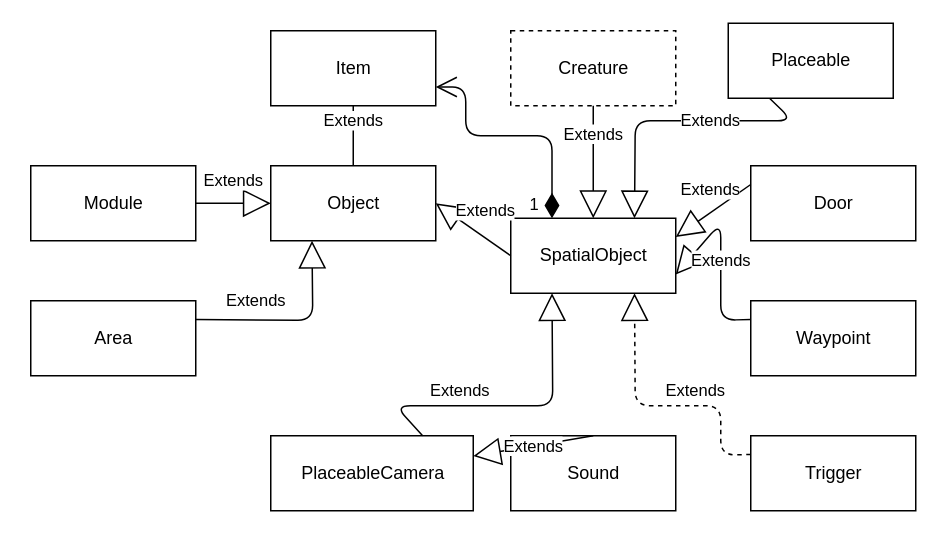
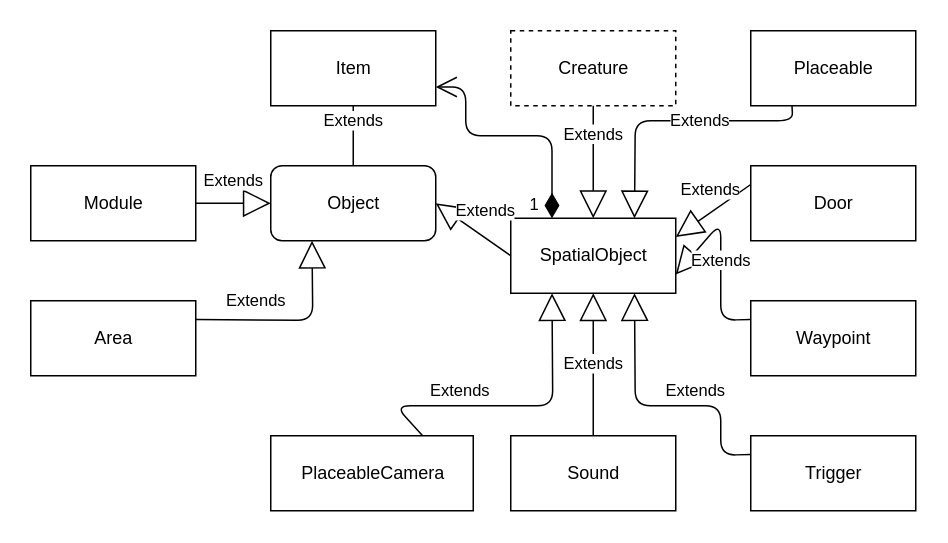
- <mxCell id="7" value="Placeable" style="html=1;" vertex="1" parent="1"><mxGeometry x="485" y="15" width="110" height="50" as="geometry" /></mxCell>
+ <mxCell id="7" value="Placeable" style="html=1;" vertex="1" parent="1"><mxGeometry x="500" y="20" width="110" height="50" as="geometry" /></mxCell>
- <mxCell id="2" value="Object" style="html=1;" vertex="1" parent="1"><mxGeometry x="180" y="110" width="110" height="50" as="geometry" /></mxCell>
+ <mxCell id="2" value="Object" style="html=1;rounded=1;" vertex="1" parent="1"><mxGeometry x="180" y="110" width="110" height="50" as="geometry" /></mxCell>
- <mxCell id="23" value="Extends" style="endArrow=block;endSize=16;endFill=0;html=1;exitX=0;exitY=0.25;exitDx=0;exitDy=0;entryX=0.75;entryY=1;entryDx=0;entryDy=0;dashed=1;" edge="1" parent="1" source="10" target="3"><mxGeometry x="-0.245" y="-10" width="160" relative="1" as="geometry"><mxPoint x="330" y="260" as="sourcePoint" /><mxPoint x="490" y="260" as="targetPoint" /><Array as="points"><mxPoint x="480" y="303" /><mxPoint x="480" y="270" /><mxPoint x="423" y="270" /></Array><mxPoint as="offset" /></mxGeometry></mxCell>
+ <mxCell id="23" value="Extends" style="endArrow=block;endSize=16;endFill=0;html=1;exitX=0;exitY=0.25;exitDx=0;exitDy=0;entryX=0.75;entryY=1;entryDx=0;entryDy=0;" edge="1" parent="1" source="10" target="3"><mxGeometry x="-0.245" y="-10" width="160" relative="1" as="geometry"><mxPoint x="330" y="260" as="sourcePoint" /><mxPoint x="490" y="260" as="targetPoint" /><Array as="points"><mxPoint x="480" y="303" /><mxPoint x="480" y="270" /><mxPoint x="423" y="270" /></Array><mxPoint as="offset" /></mxGeometry></mxCell>
- <mxCell id="24" value="Extends" style="endArrow=block;endSize=16;endFill=0;html=1;exitX=0.5;exitY=0;exitDx=0;exitDy=0;" edge="1" parent="1" source="11" target="12"><mxGeometry width="160" relative="1" as="geometry"><mxPoint x="340" y="250" as="sourcePoint" /><mxPoint x="500" y="250" as="targetPoint" /></mxGeometry></mxCell>
+ <mxCell id="24" value="Extends" style="endArrow=block;endSize=16;endFill=0;html=1;exitX=0.5;exitY=0;exitDx=0;exitDy=0;entryX=0.5;entryY=1;entryDx=0;entryDy=0;" edge="1" parent="1" source="11" target="3"><mxGeometry width="160" relative="1" as="geometry"><mxPoint x="340" y="250" as="sourcePoint" /><mxPoint x="500" y="250" as="targetPoint" /></mxGeometry></mxCell>
